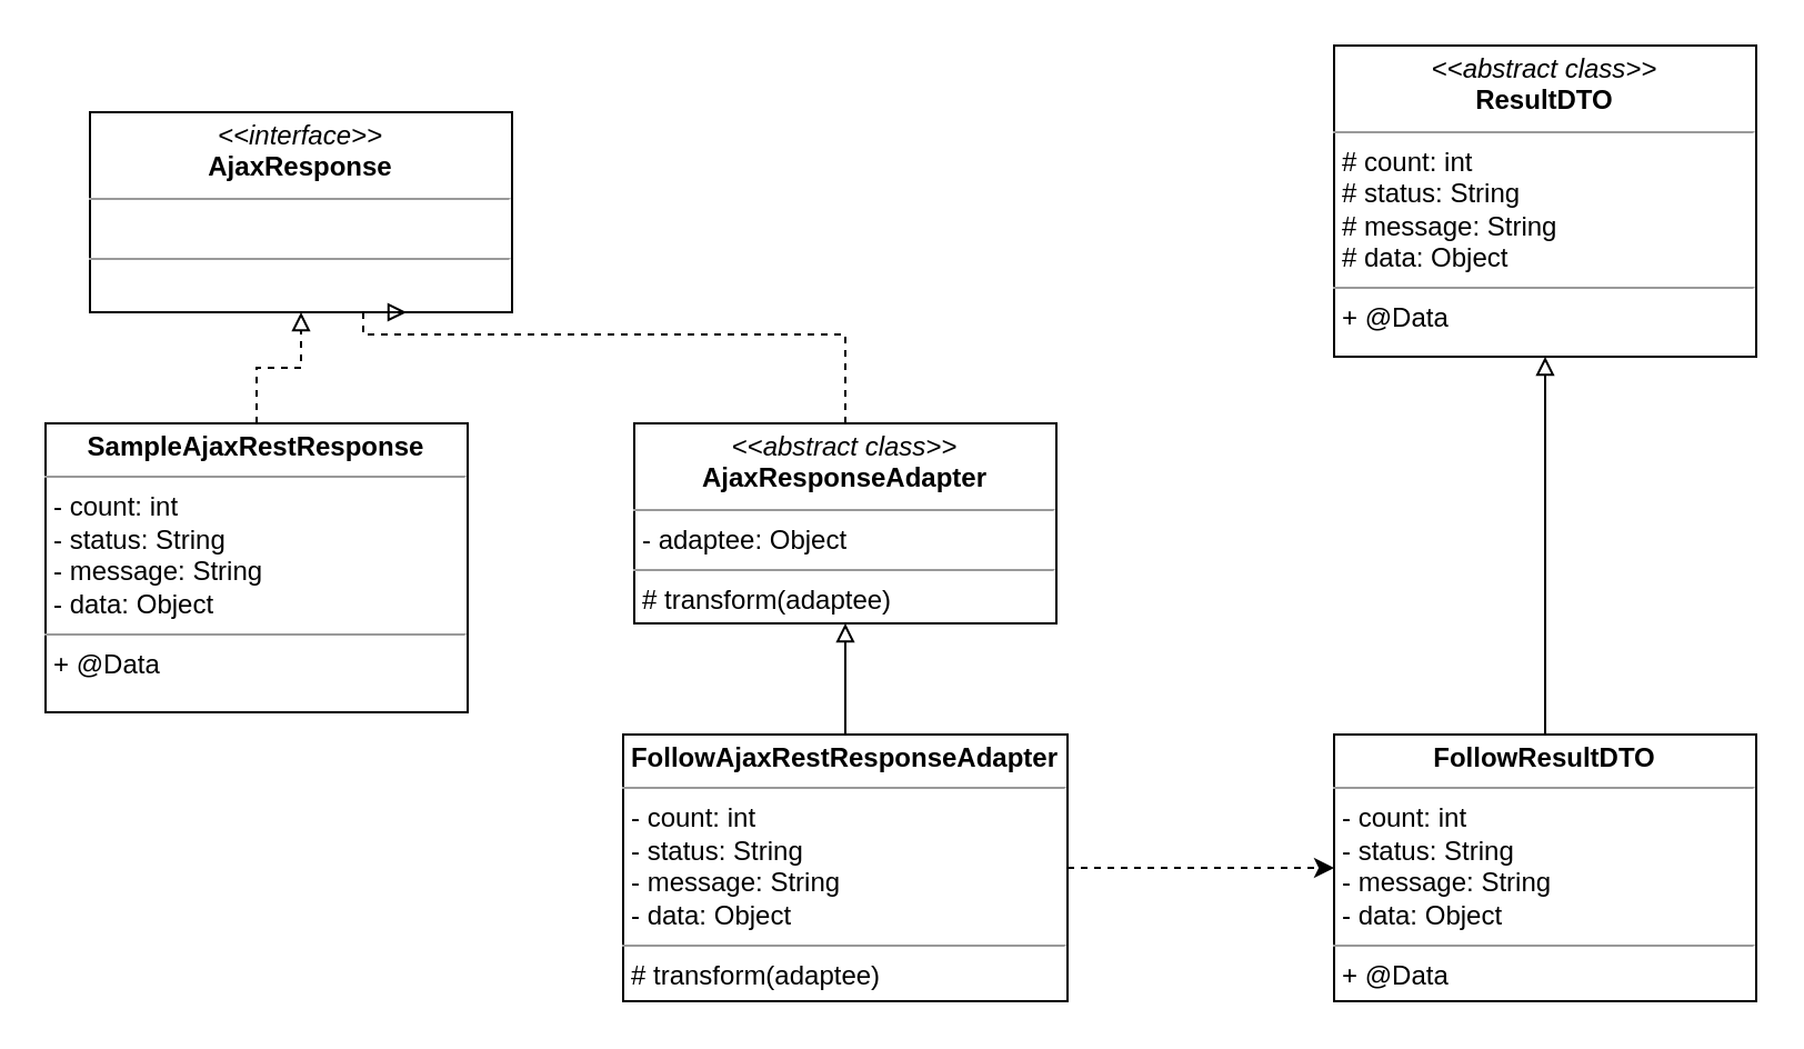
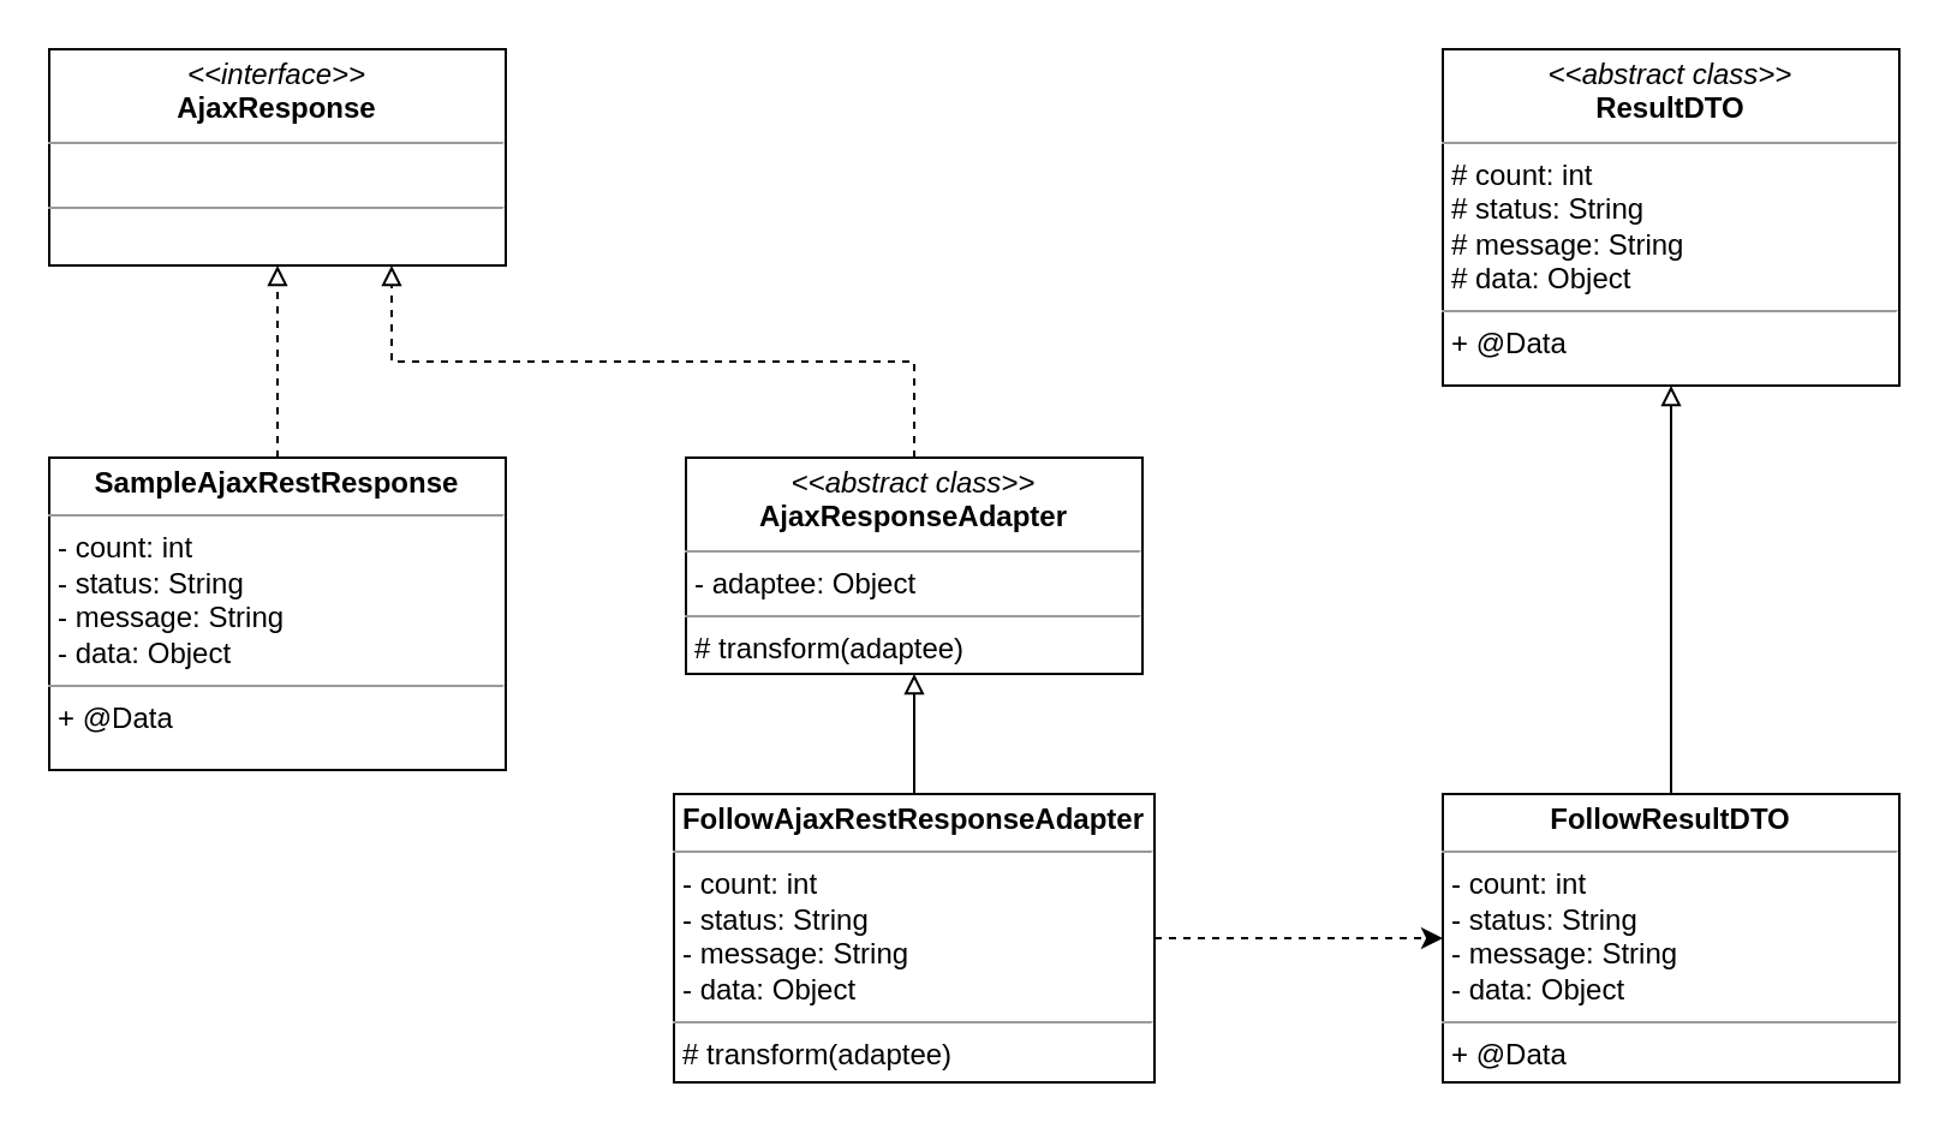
- <mxCell id="2" value="&lt;p style=&quot;margin: 0px ; margin-top: 4px ; text-align: center&quot;&gt;&lt;i&gt;&amp;lt;&amp;lt;interface&amp;gt;&amp;gt;&lt;/i&gt;&lt;br&gt;&lt;b&gt;AjaxResponse&lt;/b&gt;&lt;/p&gt;&lt;hr size=&quot;1&quot;&gt;&lt;p style=&quot;margin: 0px ; margin-left: 4px&quot;&gt;&lt;br&gt;&lt;/p&gt;&lt;hr size=&quot;1&quot;&gt;&lt;p style=&quot;margin: 0px ; margin-left: 4px&quot;&gt;&lt;br&gt;&lt;/p&gt;" style="verticalAlign=top;align=left;overflow=fill;fontSize=12;fontFamily=Helvetica;html=1;" parent="1" vertex="1"><mxGeometry x="40" y="50" width="190" height="90" as="geometry" /></mxCell>
+ <mxCell id="2" value="&lt;p style=&quot;margin: 0px ; margin-top: 4px ; text-align: center&quot;&gt;&lt;i&gt;&amp;lt;&amp;lt;interface&amp;gt;&amp;gt;&lt;/i&gt;&lt;br&gt;&lt;b&gt;AjaxResponse&lt;/b&gt;&lt;/p&gt;&lt;hr size=&quot;1&quot;&gt;&lt;p style=&quot;margin: 0px ; margin-left: 4px&quot;&gt;&lt;br&gt;&lt;/p&gt;&lt;hr size=&quot;1&quot;&gt;&lt;p style=&quot;margin: 0px ; margin-left: 4px&quot;&gt;&lt;br&gt;&lt;/p&gt;" style="verticalAlign=top;align=left;overflow=fill;fontSize=12;fontFamily=Helvetica;html=1;" parent="1" vertex="1"><mxGeometry x="20" y="20" width="190" height="90" as="geometry" /></mxCell>
